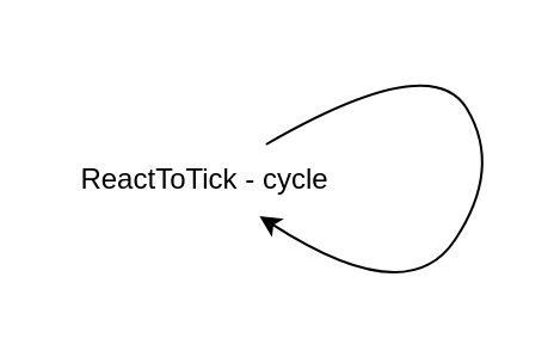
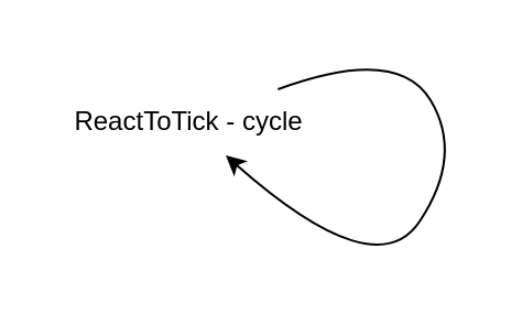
- <mxCell id="2" value="ReactToTick - cycle" style="text;html=1;align=center;verticalAlign=middle;resizable=0;points=[];autosize=1;strokeColor=none;fillColor=none;" vertex="1" parent="1"><mxGeometry x="20" y="60" width="130" height="30" as="geometry" /></mxCell>
+ <mxCell id="2" value="ReactToTick - cycle" style="text;html=1;align=center;verticalAlign=middle;resizable=0;points=[];autosize=1;strokeColor=none;fillColor=none;" vertex="1" parent="1"><mxGeometry x="20" y="40" width="130" height="30" as="geometry" /></mxCell>
